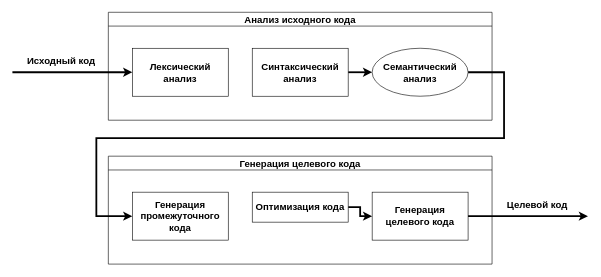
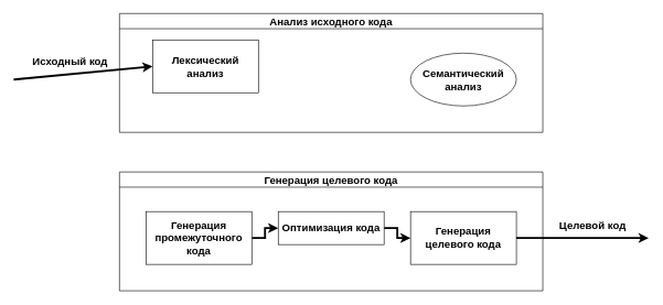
- <mxCell id="4" value="Лексический анализ" style="rounded=0;whiteSpace=wrap;html=1;fontSize=16;fontStyle=1" vertex="1" parent="3"><mxGeometry x="40" y="60" width="160" height="80" as="geometry" /></mxCell>
+ <mxCell id="4" value="Лексический анализ" style="rounded=0;whiteSpace=wrap;html=1;fontSize=16;fontStyle=1" vertex="1" parent="3"><mxGeometry x="50" y="40" width="160" height="80" as="geometry" /></mxCell>
- <mxCell id="6" value="Синтаксический анализ" style="rounded=0;whiteSpace=wrap;html=1;fontSize=16;fontStyle=1" vertex="1" parent="3"><mxGeometry x="240" y="60" width="160" height="80" as="geometry" /></mxCell>
- <mxCell id="5" style="edgeStyle=orthogonalEdgeStyle;rounded=0;orthogonalLoop=1;jettySize=auto;html=1;exitX=1;exitY=0.5;exitDx=0;exitDy=0;strokeWidth=3;fontSize=16;fontStyle=1" edge="1" parent="3" source="6" target="7"><mxGeometry relative="1" as="geometry" /></mxCell>
- <mxCell id="2" style="edgeStyle=orthogonalEdgeStyle;rounded=0;orthogonalLoop=1;jettySize=auto;html=1;exitX=1;exitY=0.5;exitDx=0;exitDy=0;entryX=0;entryY=0.5;entryDx=0;entryDy=0;strokeWidth=3;fontSize=16;fontStyle=1" edge="1" parent="1" source="7" target="10"><mxGeometry relative="1" as="geometry"><Array as="points"><mxPoint x="840" y="120" /><mxPoint x="840" y="230" /><mxPoint x="160" y="230" /><mxPoint x="160" y="360" /></Array></mxGeometry></mxCell>
+ <mxCell id="9" style="edgeStyle=orthogonalEdgeStyle;rounded=0;orthogonalLoop=1;jettySize=auto;html=1;exitX=1;exitY=0.5;exitDx=0;exitDy=0;entryX=0;entryY=0.5;entryDx=0;entryDy=0;strokeWidth=3;fontSize=16;fontStyle=1" edge="1" parent="8" source="10" target="12"><mxGeometry relative="1" as="geometry" /></mxCell>
